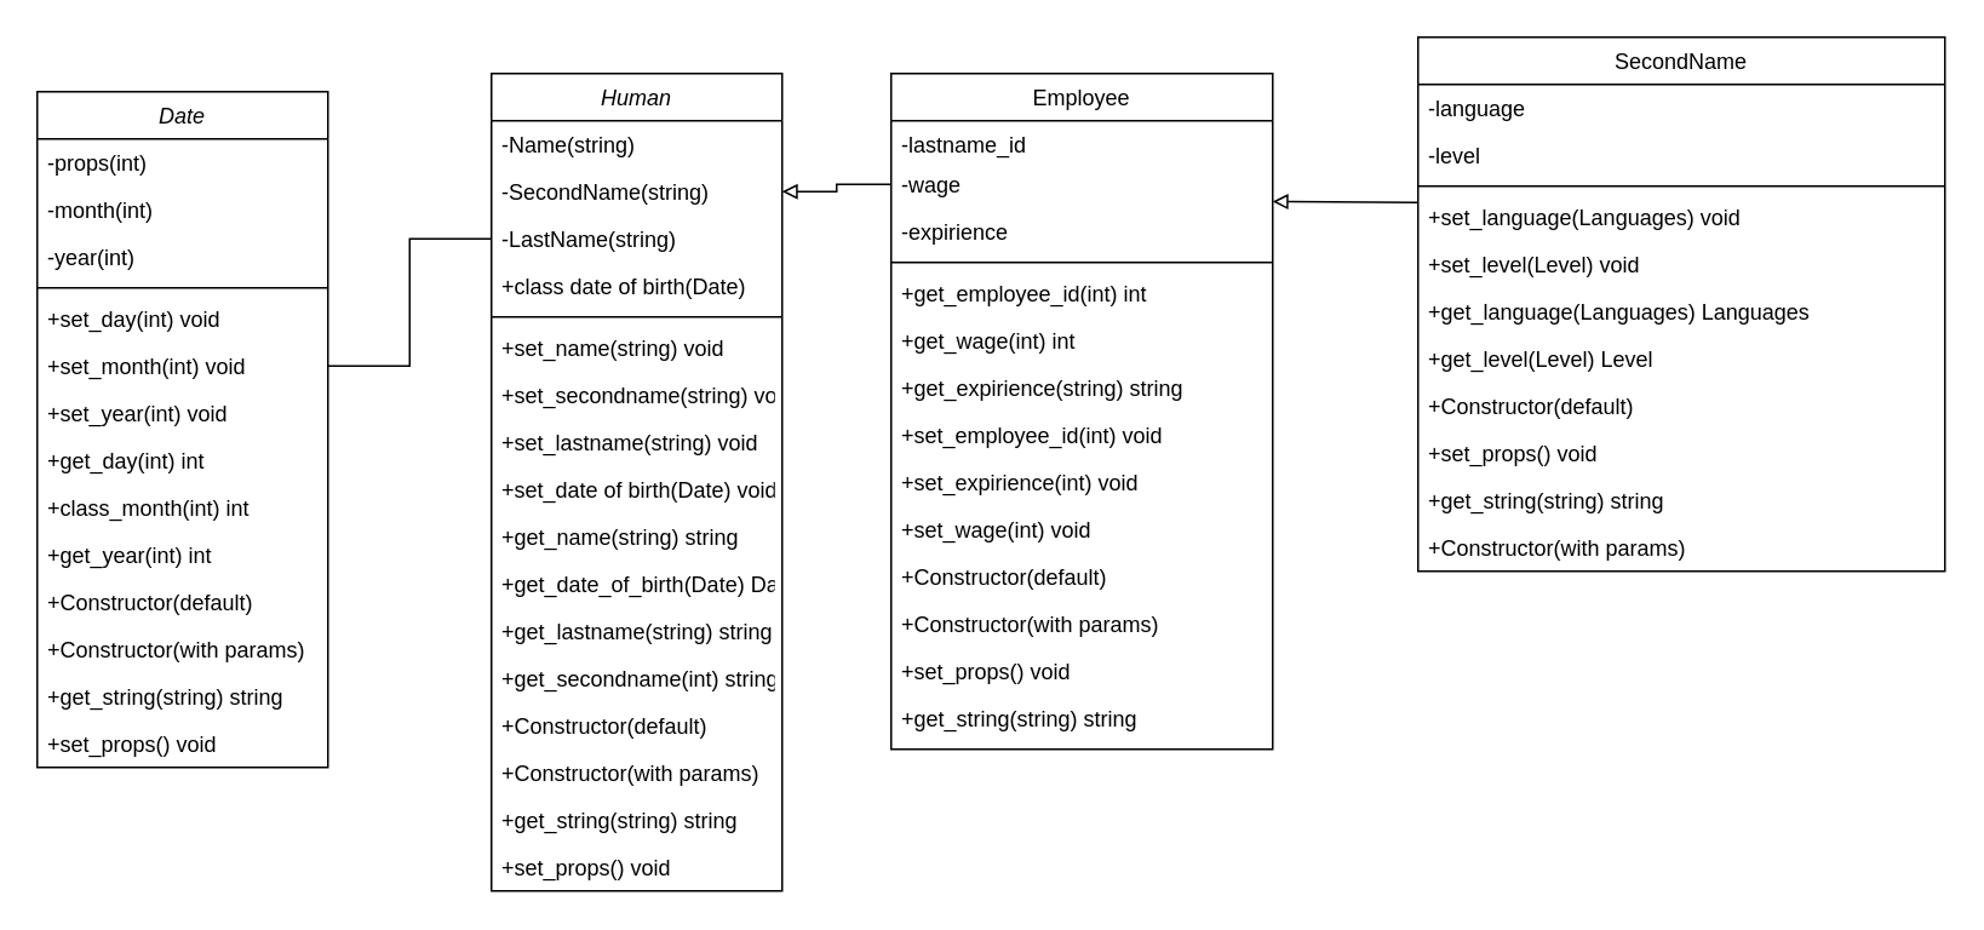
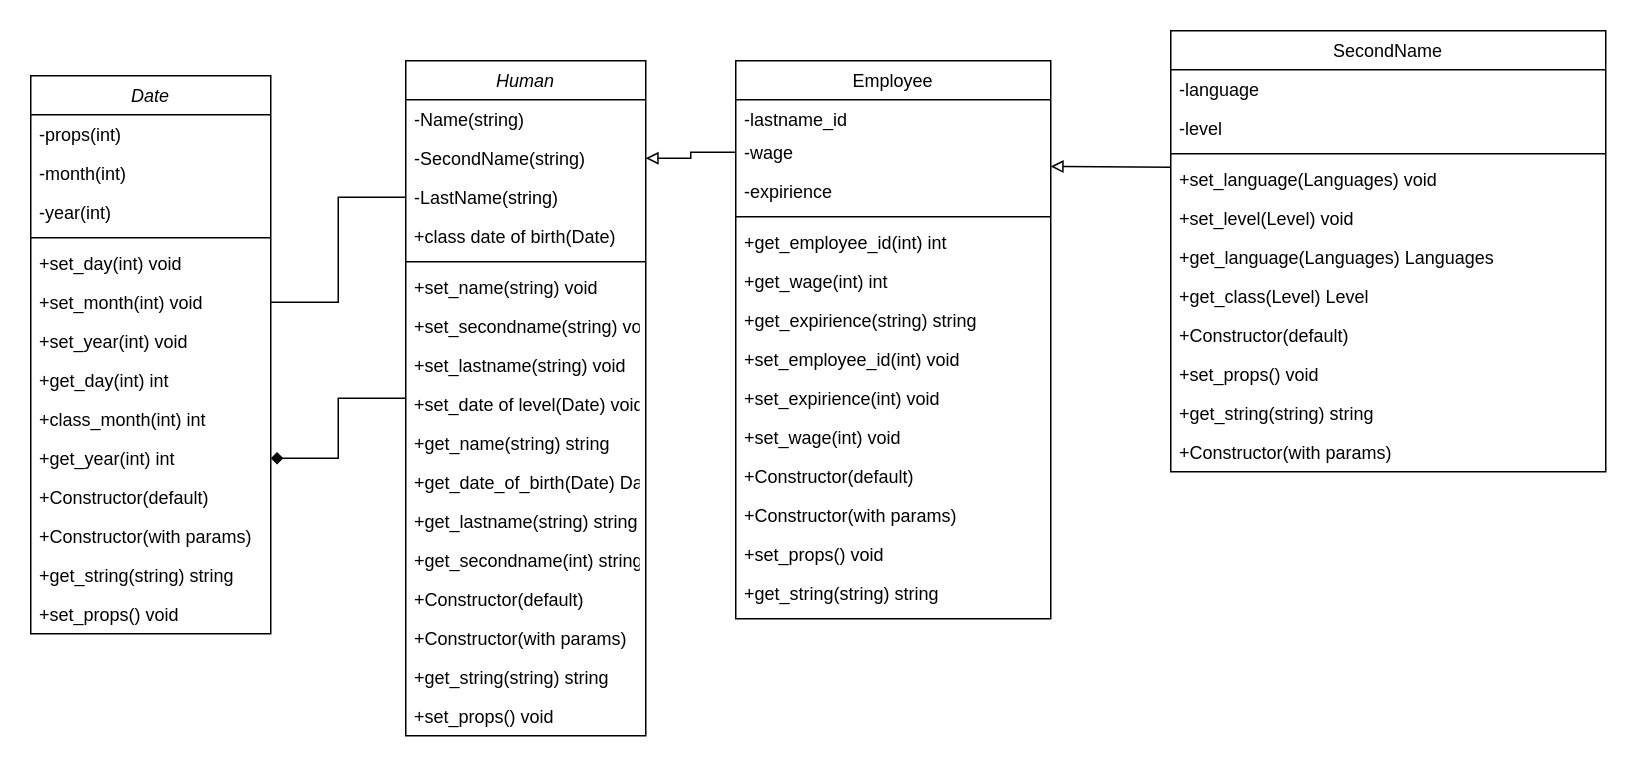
- <mxCell id="43" value="+get_level(Level) Level&#10;" style="text;align=left;verticalAlign=top;spacingLeft=4;spacingRight=4;overflow=hidden;rotatable=0;points=[[0,0.5],[1,0.5]];portConstraint=eastwest;" parent="36" vertex="1"><mxGeometry y="164" width="290" height="26" as="geometry" /></mxCell>
+ <mxCell id="43" value="+get_class(Level) Level&#10;" style="text;align=left;verticalAlign=top;spacingLeft=4;spacingRight=4;overflow=hidden;rotatable=0;points=[[0,0.5],[1,0.5]];portConstraint=eastwest;" parent="36" vertex="1"><mxGeometry y="164" width="290" height="26" as="geometry" /></mxCell>
- <mxCell id="12" value="+set_date of birth(Date) void&#10;" style="text;align=left;verticalAlign=top;spacingLeft=4;spacingRight=4;overflow=hidden;rotatable=0;points=[[0,0.5],[1,0.5]];portConstraint=eastwest;" parent="3" vertex="1"><mxGeometry y="216" width="160" height="26" as="geometry" /></mxCell>
+ <mxCell id="12" value="+set_date of level(Date) void&#10;" style="text;align=left;verticalAlign=top;spacingLeft=4;spacingRight=4;overflow=hidden;rotatable=0;points=[[0,0.5],[1,0.5]];portConstraint=eastwest;" parent="3" vertex="1"><mxGeometry y="216" width="160" height="26" as="geometry" /></mxCell>
+ <mxCell id="2" style="edgeStyle=orthogonalEdgeStyle;rounded=0;orthogonalLoop=1;jettySize=auto;html=1;endArrow=diamond;endFill=1;" edge="1" parent="1" source="3" target="60"><mxGeometry relative="1" as="geometry" /></mxCell>
